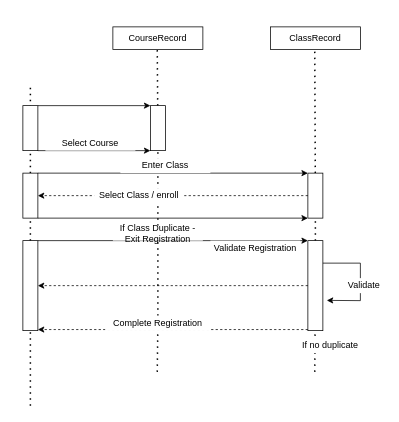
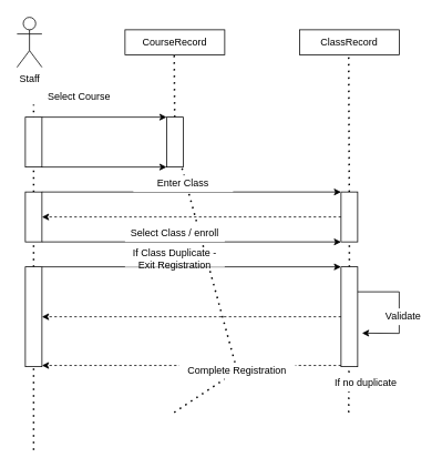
+ <mxCell id="2" value="Staff" style="shape=umlActor;verticalLabelPosition=bottom;verticalAlign=top;html=1;outlineConnect=0;" vertex="1" parent="1"><mxGeometry x="20" y="20" width="30" height="60" as="geometry" /></mxCell>
- <mxCell id="15" value="Select Course" style="text;html=1;align=center;verticalAlign=middle;whiteSpace=wrap;rounded=0;fillColor=#ffffff;" vertex="1" parent="1"><mxGeometry x="60" y="180" width="120" height="20" as="geometry" /></mxCell>
+ <mxCell id="15" value="Select Course" style="text;html=1;align=center;verticalAlign=middle;whiteSpace=wrap;rounded=0;fillColor=#ffffff;" vertex="1" parent="1"><mxGeometry x="35" y="105" width="120" height="20" as="geometry" /></mxCell>
- <mxCell id="24" value="Select Class / enroll" style="text;html=1;align=center;verticalAlign=middle;whiteSpace=wrap;rounded=0;fillColor=#ffffff;" vertex="1" parent="1"><mxGeometry x="125" y="250" width="120" height="20" as="geometry" /></mxCell>
+ <mxCell id="24" value="Select Class / enroll" style="text;html=1;align=center;verticalAlign=middle;whiteSpace=wrap;rounded=0;fillColor=#ffffff;" vertex="1" parent="1"><mxGeometry x="150" y="270" width="120" height="20" as="geometry" /></mxCell>
- <mxCell id="31" value="Validate Registration" style="text;html=1;align=center;verticalAlign=middle;whiteSpace=wrap;rounded=0;fillColor=#ffffff;" vertex="1" parent="1"><mxGeometry x="280" y="320" width="120" height="20" as="geometry" /></mxCell>
- <mxCell id="39" value="Complete Registration" style="text;html=1;align=center;verticalAlign=middle;whiteSpace=wrap;rounded=0;fillColor=#ffffff;" vertex="1" parent="1"><mxGeometry x="140" y="420" width="140" height="20" as="geometry" /></mxCell>
+ <mxCell id="39" value="Complete Registration" style="text;html=1;align=center;verticalAlign=middle;whiteSpace=wrap;rounded=0;fillColor=#ffffff;" vertex="1" parent="1"><mxGeometry x="215" y="435" width="140" height="20" as="geometry" /></mxCell>
